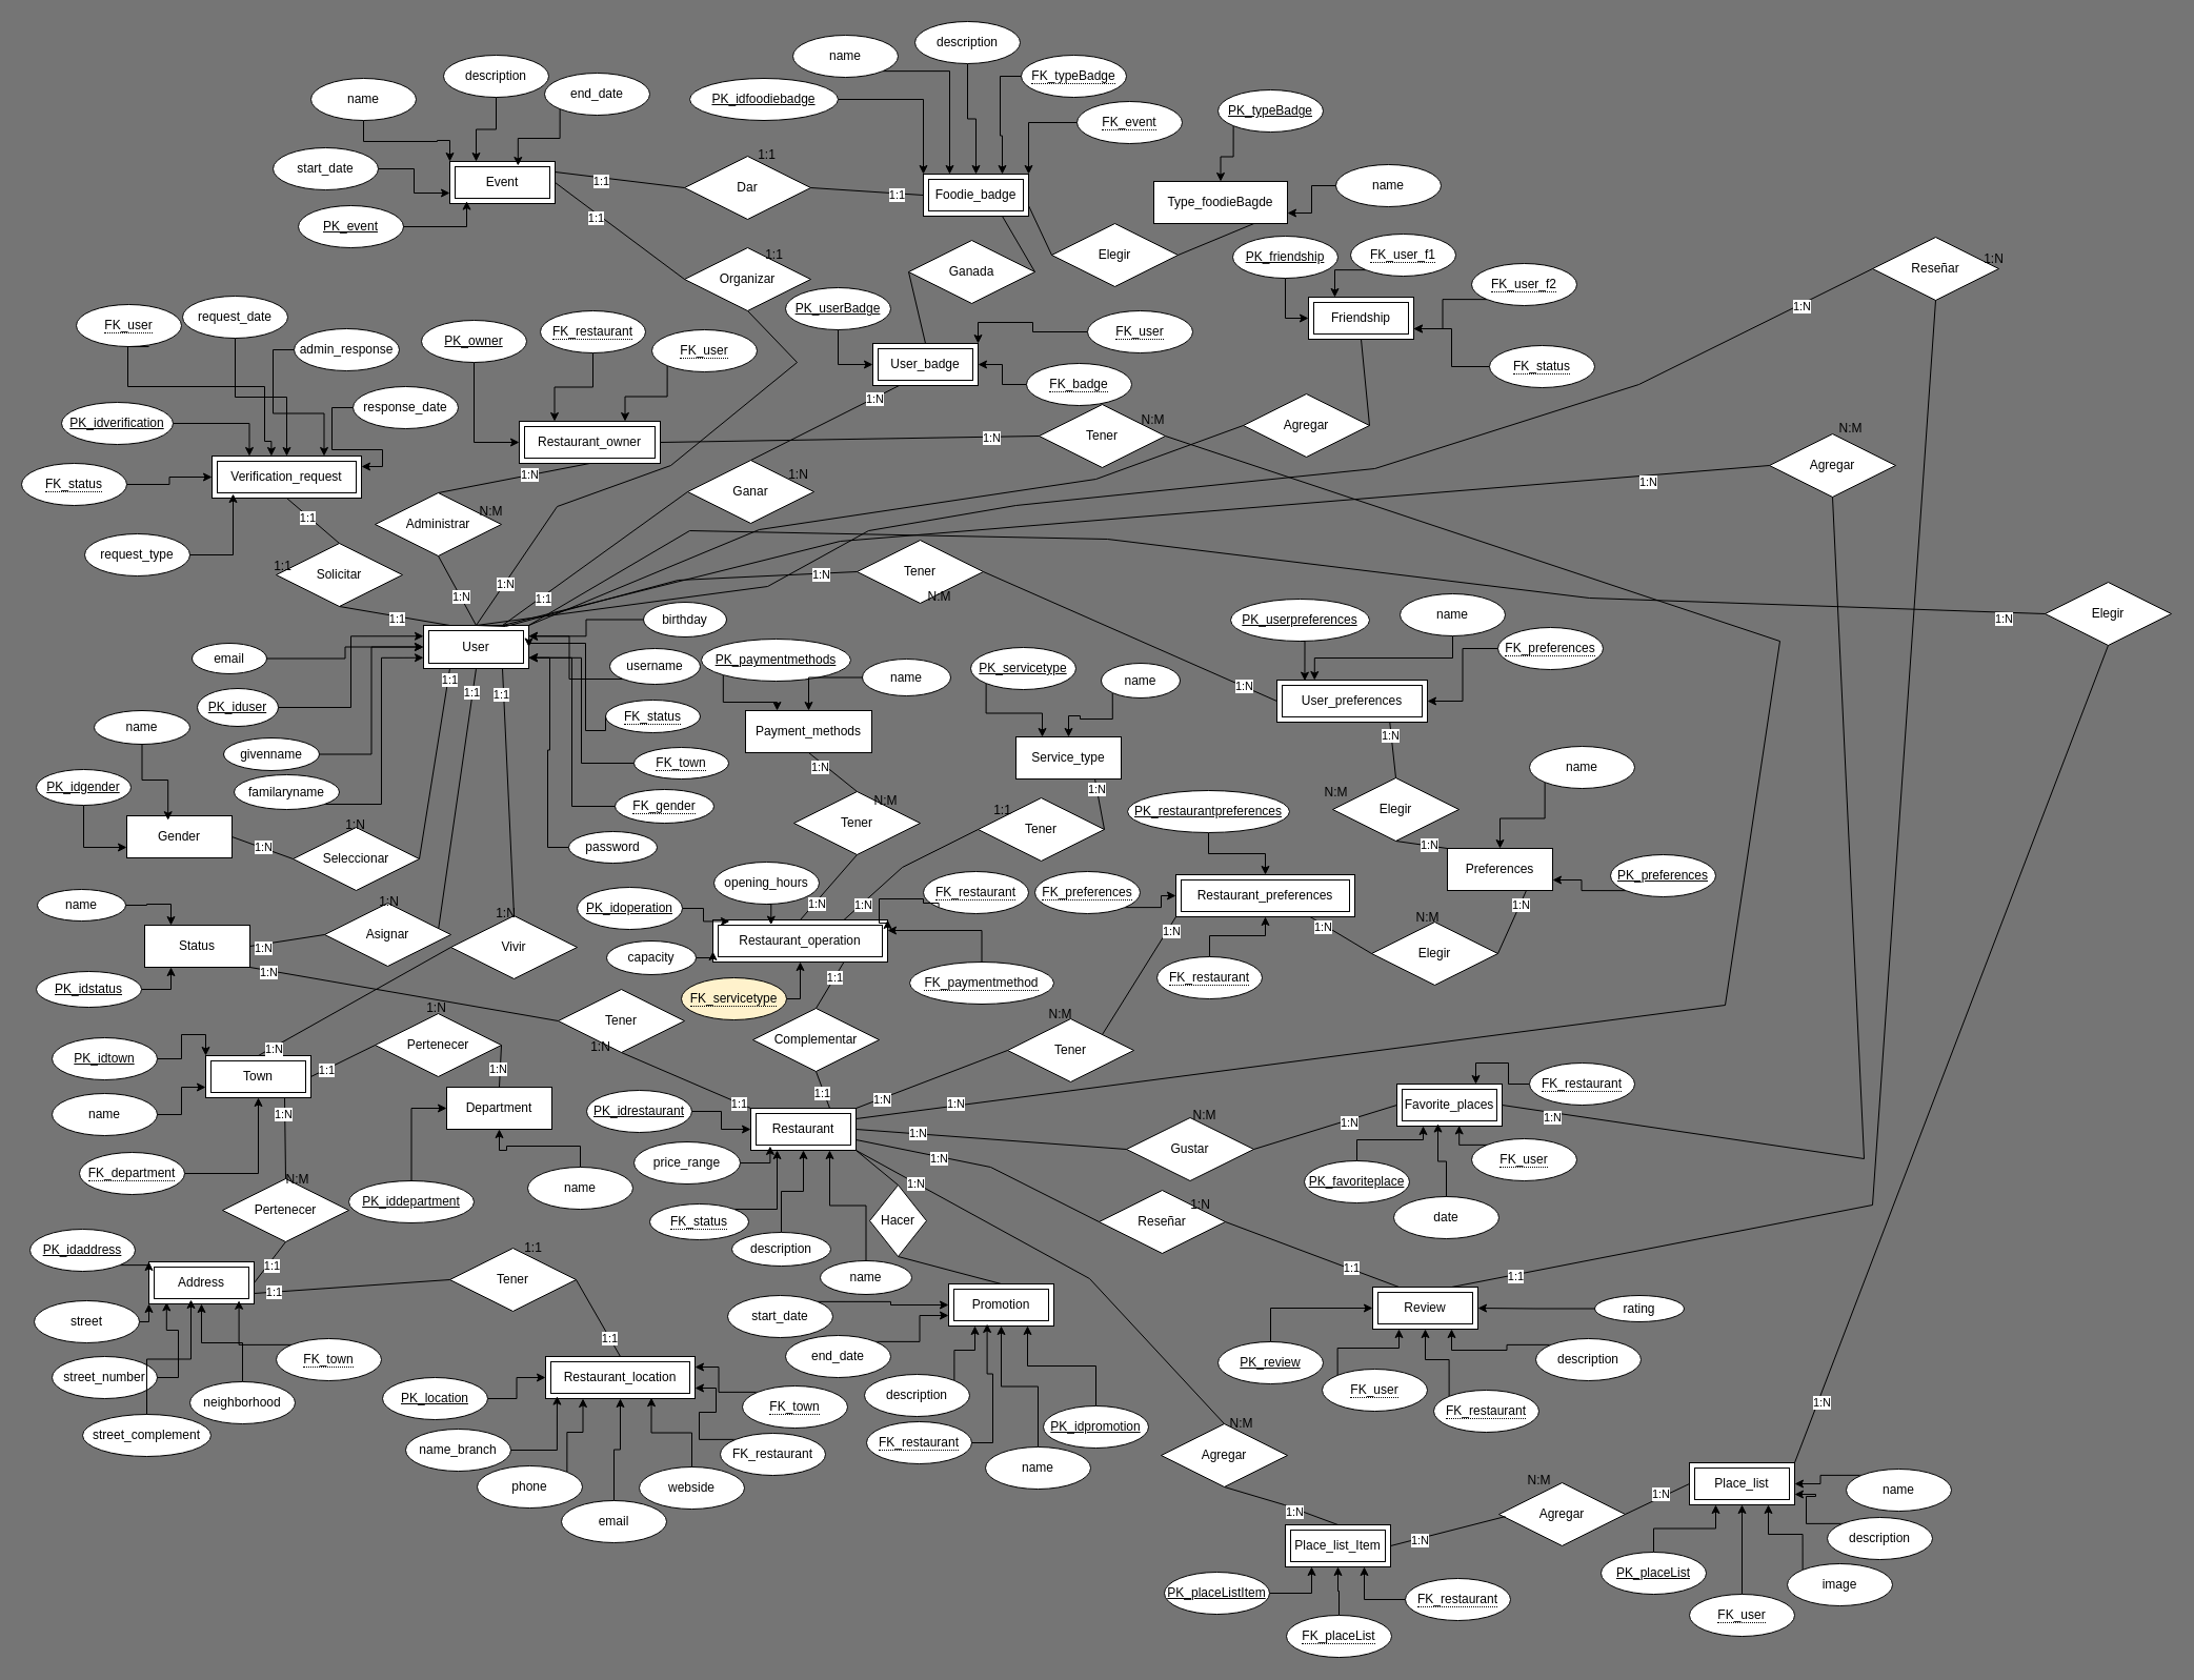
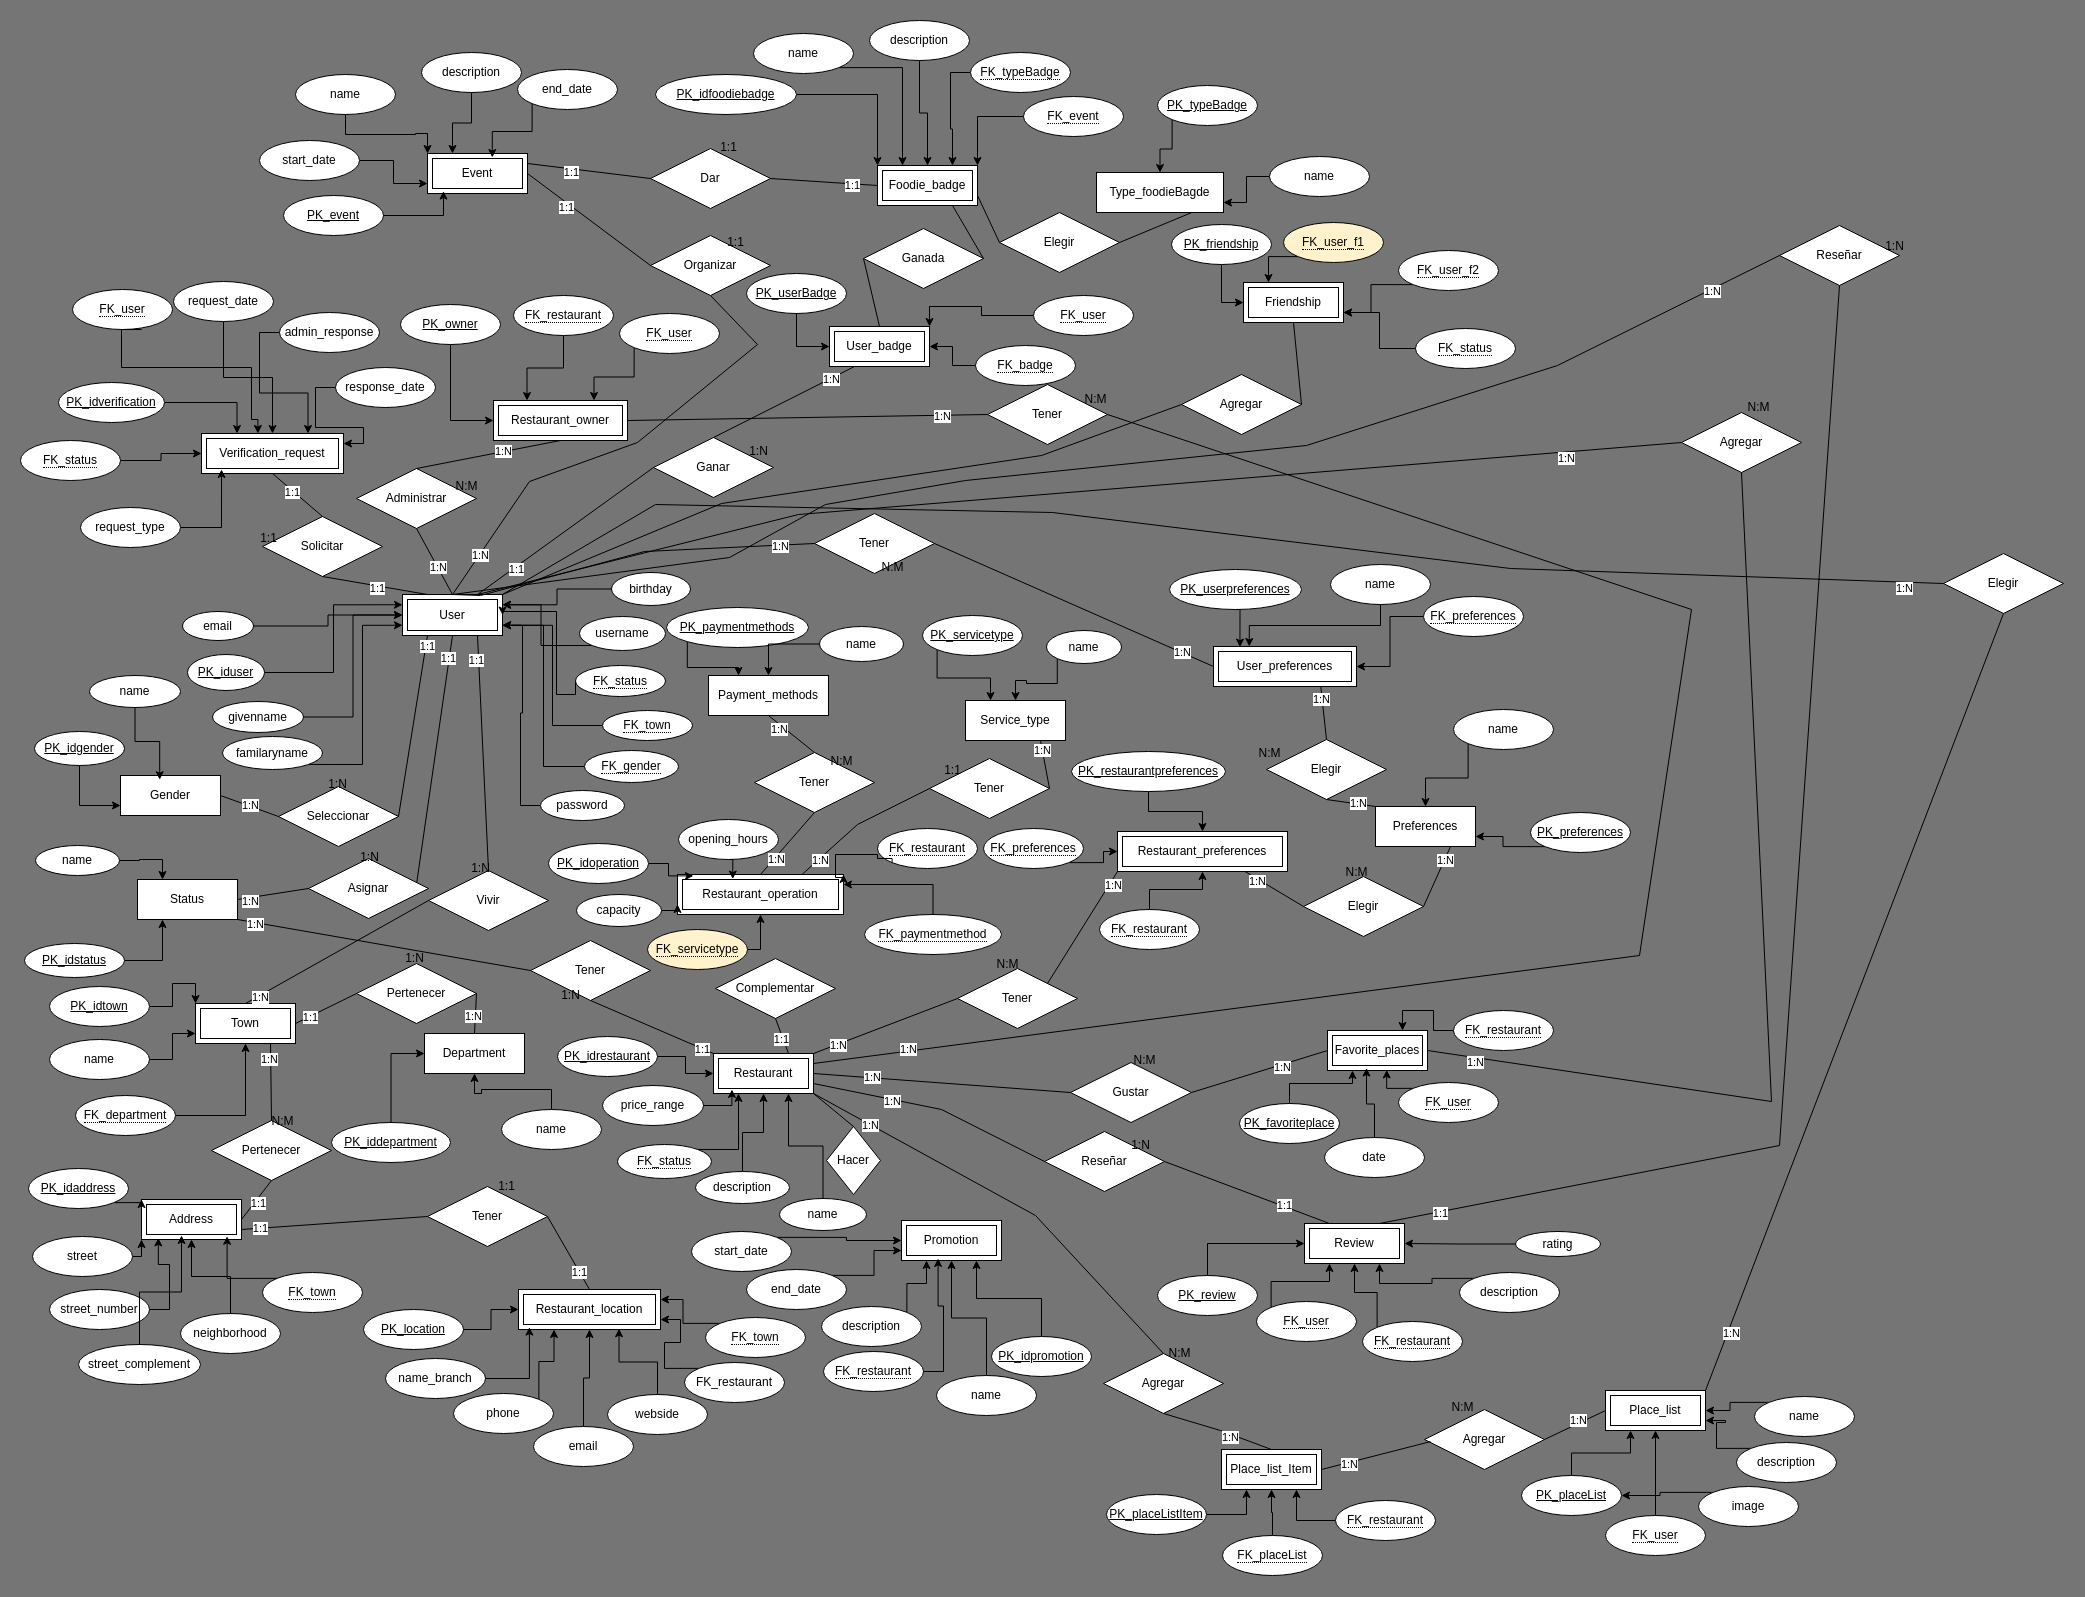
- <mxCell id="308" value="&lt;span style=&quot;border-bottom: 1px dotted&quot;&gt;FK_user_f1&lt;/span&gt;" style="ellipse;whiteSpace=wrap;html=1;align=center;" vertex="1" parent="1"><mxGeometry x="1283" y="222" width="100" height="40" as="geometry" /></mxCell>
+ <mxCell id="308" value="&lt;span style=&quot;border-bottom: 1px dotted&quot;&gt;FK_user_f1&lt;/span&gt;" style="ellipse;whiteSpace=wrap;html=1;align=center;fillColor=#fff2cc;" vertex="1" parent="1"><mxGeometry x="1283" y="222" width="100" height="40" as="geometry" /></mxCell>
- <mxCell id="148" value="" style="endArrow=none;html=1;rounded=0;entryX=0.5;entryY=0;entryDx=0;entryDy=0;exitX=0.75;exitY=1;exitDx=0;exitDy=0;strokeColor=#000000;" edge="1" parent="1" source="134" target="147"><mxGeometry relative="1" as="geometry"><mxPoint x="626" y="933" as="sourcePoint" /><mxPoint x="786" y="933" as="targetPoint" /></mxGeometry></mxCell>
- <mxCell id="149" value="1:1" style="edgeLabel;html=1;align=center;verticalAlign=middle;resizable=0;points=[];" vertex="1" connectable="0" parent="148"><mxGeometry x="-0.349" relative="1" as="geometry"><mxPoint as="offset" /></mxGeometry></mxCell>
- <mxCell id="30" value="PK_idstatus" style="ellipse;whiteSpace=wrap;html=1;align=center;fontStyle=4;strokeColor=#000000;" vertex="1" parent="1"><mxGeometry x="34" y="923" width="100" height="34" as="geometry" /></mxCell>
+ <mxCell id="30" value="PK_idstatus" style="ellipse;whiteSpace=wrap;html=1;align=center;fontStyle=4;strokeColor=#000000;" vertex="1" parent="1"><mxGeometry x="24" y="943" width="100" height="34" as="geometry" /></mxCell>
- <mxCell id="133" value="" style="endArrow=none;html=1;rounded=0;exitX=1;exitY=0.5;exitDx=0;exitDy=0;entryX=0.5;entryY=0;entryDx=0;entryDy=0;strokeColor=#000000;" edge="1" parent="1" source="131" target="119"><mxGeometry relative="1" as="geometry"><mxPoint x="619" y="1233" as="sourcePoint" /><mxPoint x="779" y="1233" as="targetPoint" /></mxGeometry></mxCell>
- <mxCell id="380" style="edgeStyle=orthogonalEdgeStyle;rounded=0;orthogonalLoop=1;jettySize=auto;html=1;exitX=0;exitY=0;exitDx=0;exitDy=0;entryX=0.75;entryY=1;entryDx=0;entryDy=0;" edge="1" parent="1" source="381" target="355"><mxGeometry relative="1" as="geometry" /></mxCell>
+ <mxCell id="380" style="edgeStyle=orthogonalEdgeStyle;rounded=0;orthogonalLoop=1;jettySize=auto;html=1;exitX=0;exitY=0;exitDx=0;exitDy=0;" edge="1" parent="1" source="381" target="377"><mxGeometry relative="1" as="geometry" /></mxCell>
